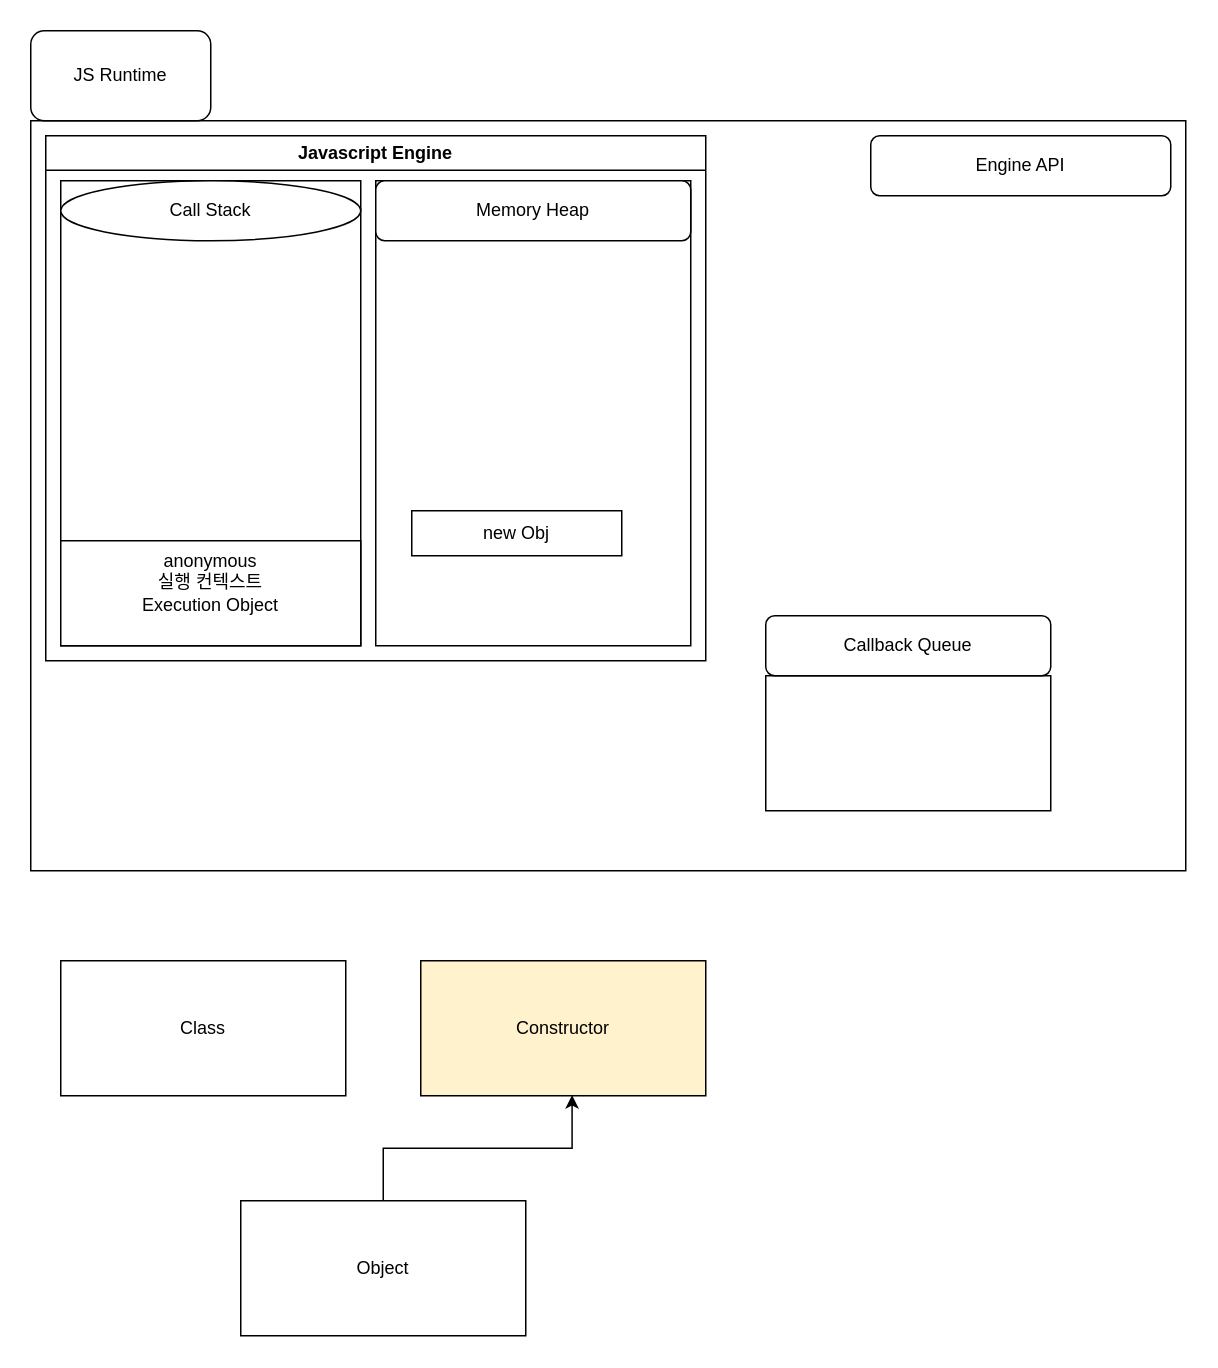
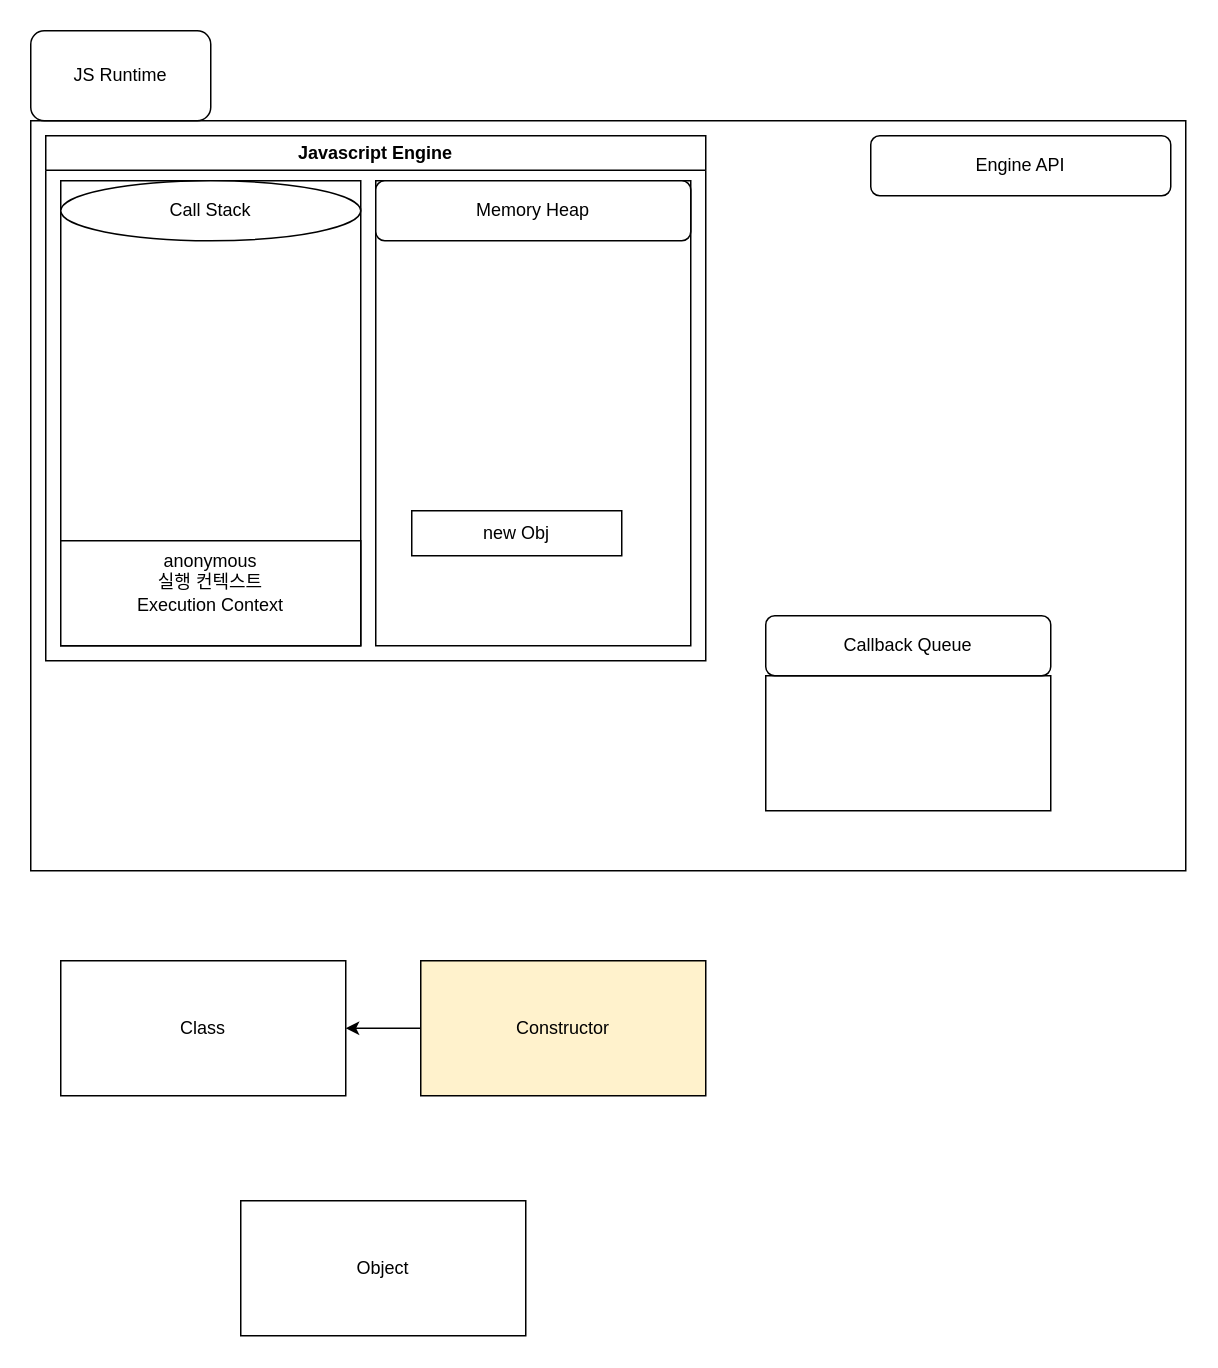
- <mxCell id="12" value="anonymous&lt;br&gt;실행 컨텍스트&lt;br&gt;Execution Object&lt;br&gt;&lt;br&gt;" style="rounded=0;whiteSpace=wrap;html=1;" parent="1" vertex="1"><mxGeometry x="40" y="360" width="200" height="70" as="geometry" /></mxCell>
+ <mxCell id="12" value="anonymous&lt;br&gt;실행 컨텍스트&lt;br&gt;Execution Context&lt;br&gt;&lt;br&gt;" style="rounded=0;whiteSpace=wrap;html=1;" parent="1" vertex="1"><mxGeometry x="40" y="360" width="200" height="70" as="geometry" /></mxCell>
+ <mxCell id="15" style="edgeStyle=orthogonalEdgeStyle;rounded=0;orthogonalLoop=1;jettySize=auto;html=1;exitX=0;exitY=0.5;exitDx=0;exitDy=0;entryX=1;entryY=0.5;entryDx=0;entryDy=0;" edge="1" parent="1" source="16" target="14"><mxGeometry relative="1" as="geometry" /></mxCell>
- <mxCell id="17" style="edgeStyle=orthogonalEdgeStyle;rounded=0;orthogonalLoop=1;jettySize=auto;html=1;entryX=0.531;entryY=0.995;entryDx=0;entryDy=0;entryPerimeter=0;" edge="1" parent="1" source="18" target="16"><mxGeometry relative="1" as="geometry" /></mxCell>
